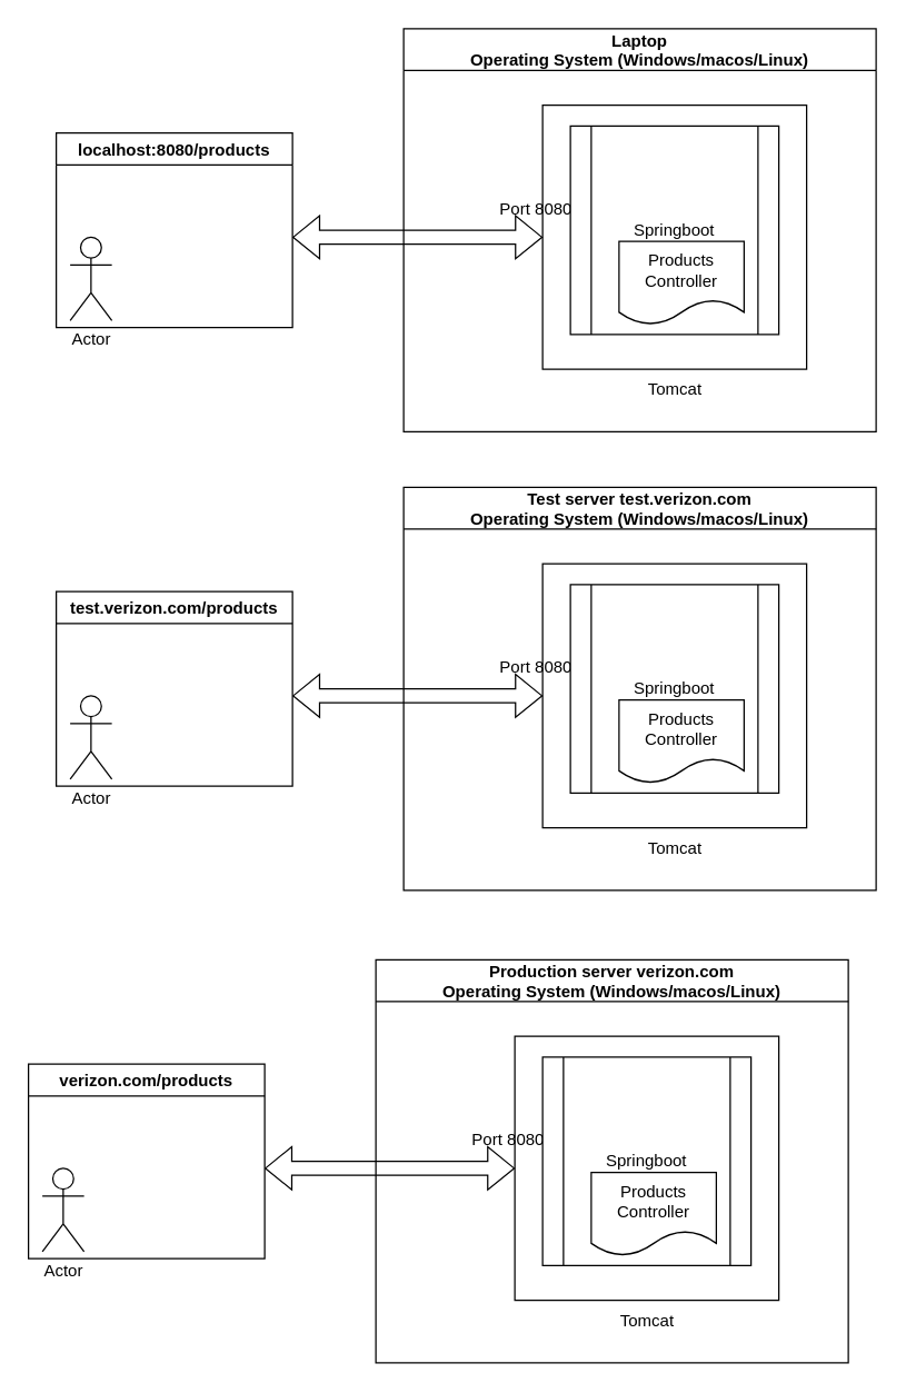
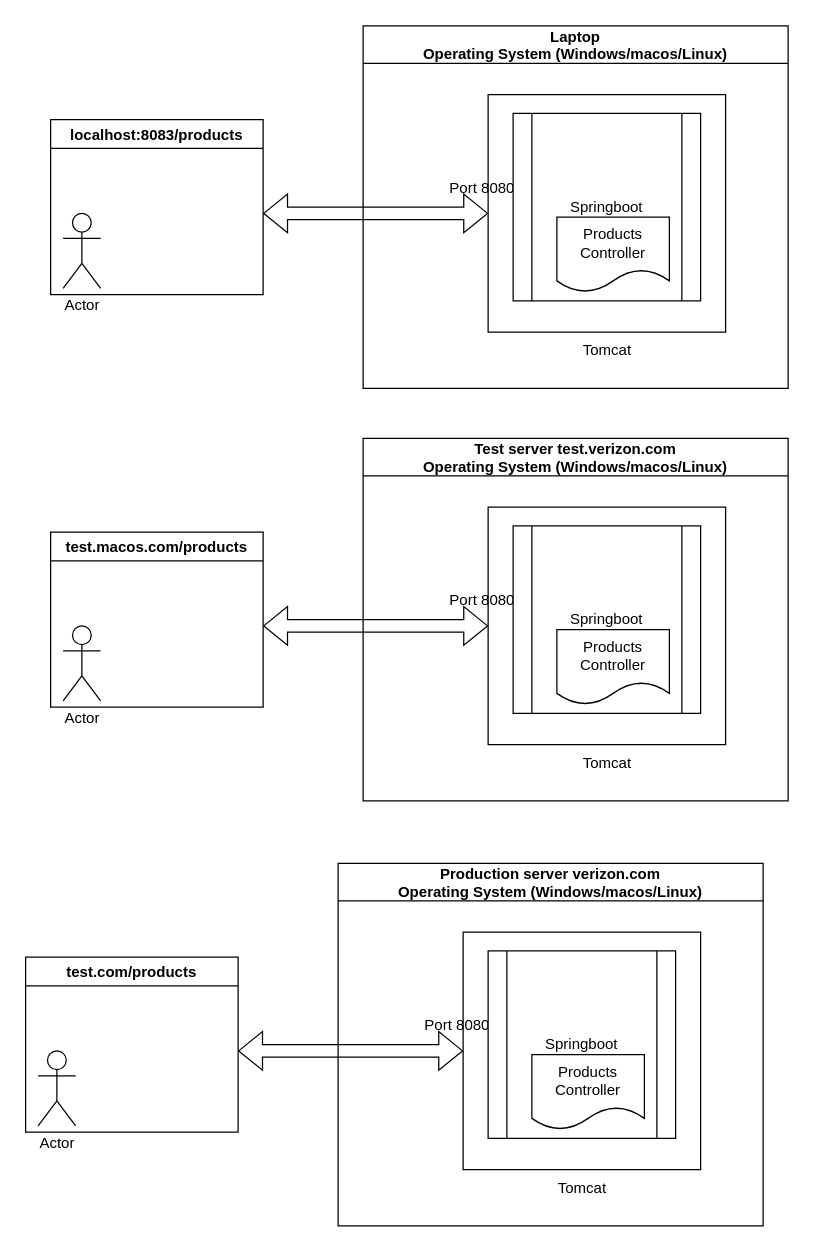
- <mxCell id="8" value="localhost:8080/products" style="swimlane;" vertex="1" parent="1"><mxGeometry x="40" y="95" width="170" height="140" as="geometry" /></mxCell>
+ <mxCell id="8" value="localhost:8083/products" style="swimlane;" vertex="1" parent="1"><mxGeometry x="40" y="95" width="170" height="140" as="geometry" /></mxCell>
- <mxCell id="17" value="test.verizon.com/products" style="swimlane;" vertex="1" parent="1"><mxGeometry x="40" y="425" width="170" height="140" as="geometry" /></mxCell>
+ <mxCell id="17" value="test.macos.com/products" style="swimlane;" vertex="1" parent="1"><mxGeometry x="40" y="425" width="170" height="140" as="geometry" /></mxCell>
- <mxCell id="26" value="verizon.com/products" style="swimlane;" vertex="1" parent="1"><mxGeometry x="20" y="765" width="170" height="140" as="geometry" /></mxCell>
+ <mxCell id="26" value="test.com/products" style="swimlane;" vertex="1" parent="1"><mxGeometry x="20" y="765" width="170" height="140" as="geometry" /></mxCell>
